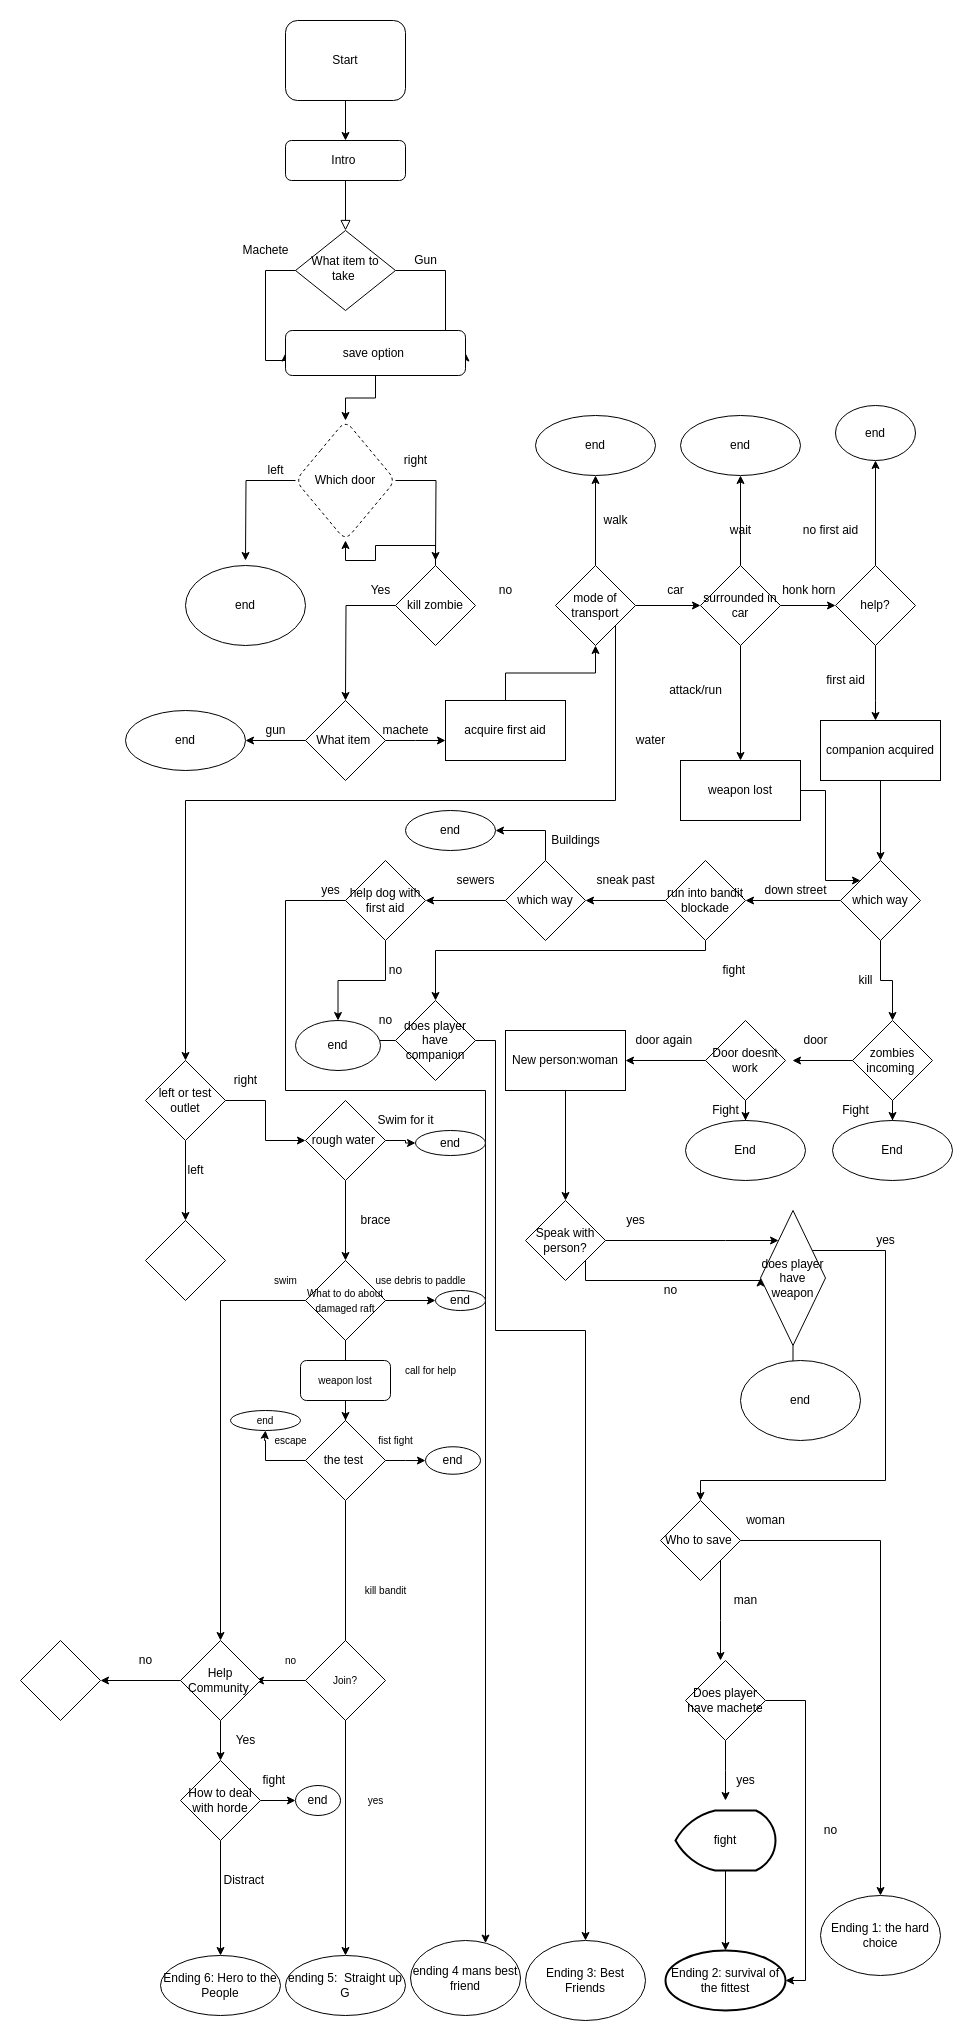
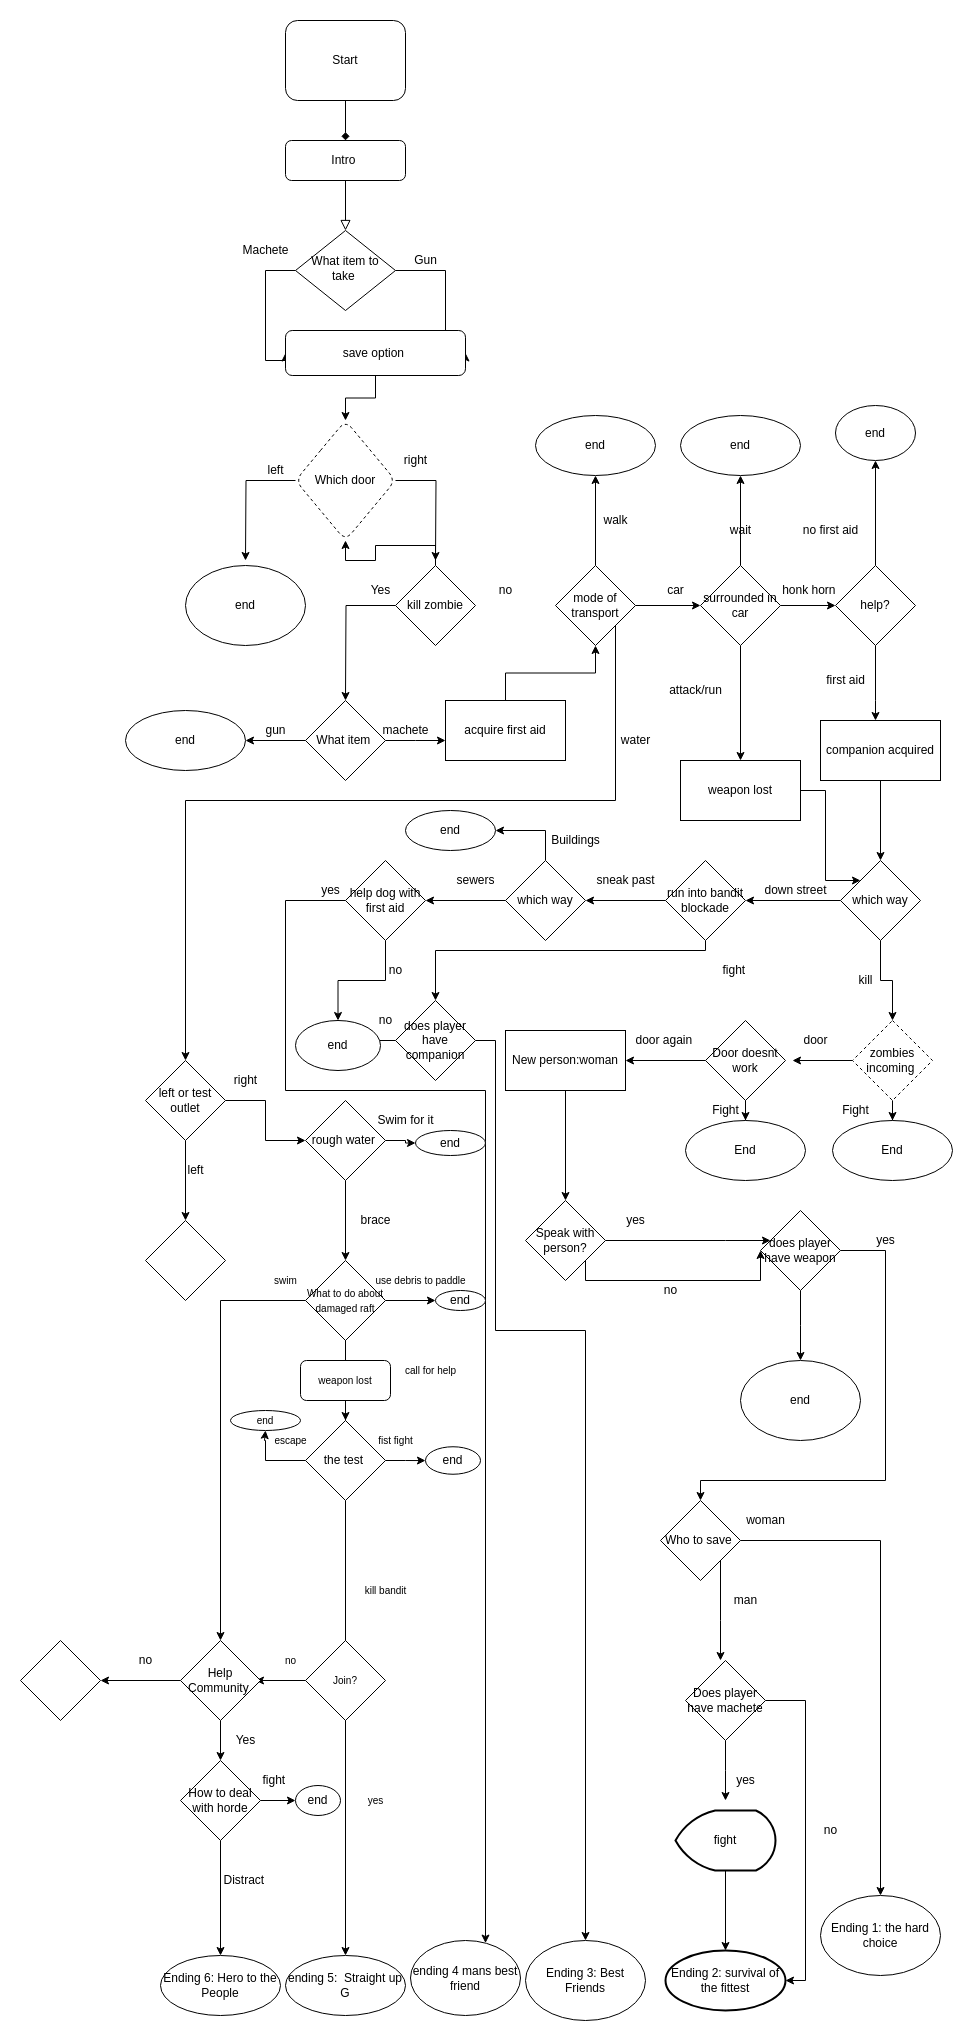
- <mxCell id="7" value="" style="edgeStyle=orthogonalEdgeStyle;rounded=0;orthogonalLoop=1;jettySize=auto;html=1;" parent="1" source="8" target="3" edge="1"><mxGeometry relative="1" as="geometry" /></mxCell>
+ <mxCell id="7" value="" style="edgeStyle=orthogonalEdgeStyle;rounded=0;orthogonalLoop=1;jettySize=auto;html=1;endArrow=diamond;" parent="1" source="8" target="3" edge="1"><mxGeometry relative="1" as="geometry" /></mxCell>
- <mxCell id="43" value="water" style="text;html=1;align=center;verticalAlign=middle;resizable=0;points=[];autosize=1;strokeColor=none;fillColor=none;" parent="1" vertex="1"><mxGeometry x="625" y="730" width="50" height="20" as="geometry" /></mxCell>
+ <mxCell id="43" value="water" style="text;html=1;align=center;verticalAlign=middle;resizable=0;points=[];autosize=1;strokeColor=none;fillColor=none;" parent="1" vertex="1"><mxGeometry x="610" y="730" width="50" height="20" as="geometry" /></mxCell>
- <mxCell id="64" value="zombies incoming&amp;nbsp;" style="rhombus;whiteSpace=wrap;html=1;rounded=0;" parent="1" vertex="1"><mxGeometry x="852" y="1020" width="80" height="80" as="geometry" /></mxCell>
+ <mxCell id="64" value="zombies incoming&amp;nbsp;" style="rhombus;whiteSpace=wrap;html=1;rounded=0;dashed=1;" parent="1" vertex="1"><mxGeometry x="852" y="1020" width="80" height="80" as="geometry" /></mxCell>
- <mxCell id="113" value="does player have weapon" style="rhombus;whiteSpace=wrap;html=1;" parent="1" vertex="1"><mxGeometry x="760" y="1210" width="65" height="135" as="geometry" /></mxCell>
+ <mxCell id="113" value="does player have weapon" style="rhombus;whiteSpace=wrap;html=1;" parent="1" vertex="1"><mxGeometry x="760" y="1210" width="80" height="80" as="geometry" /></mxCell>
